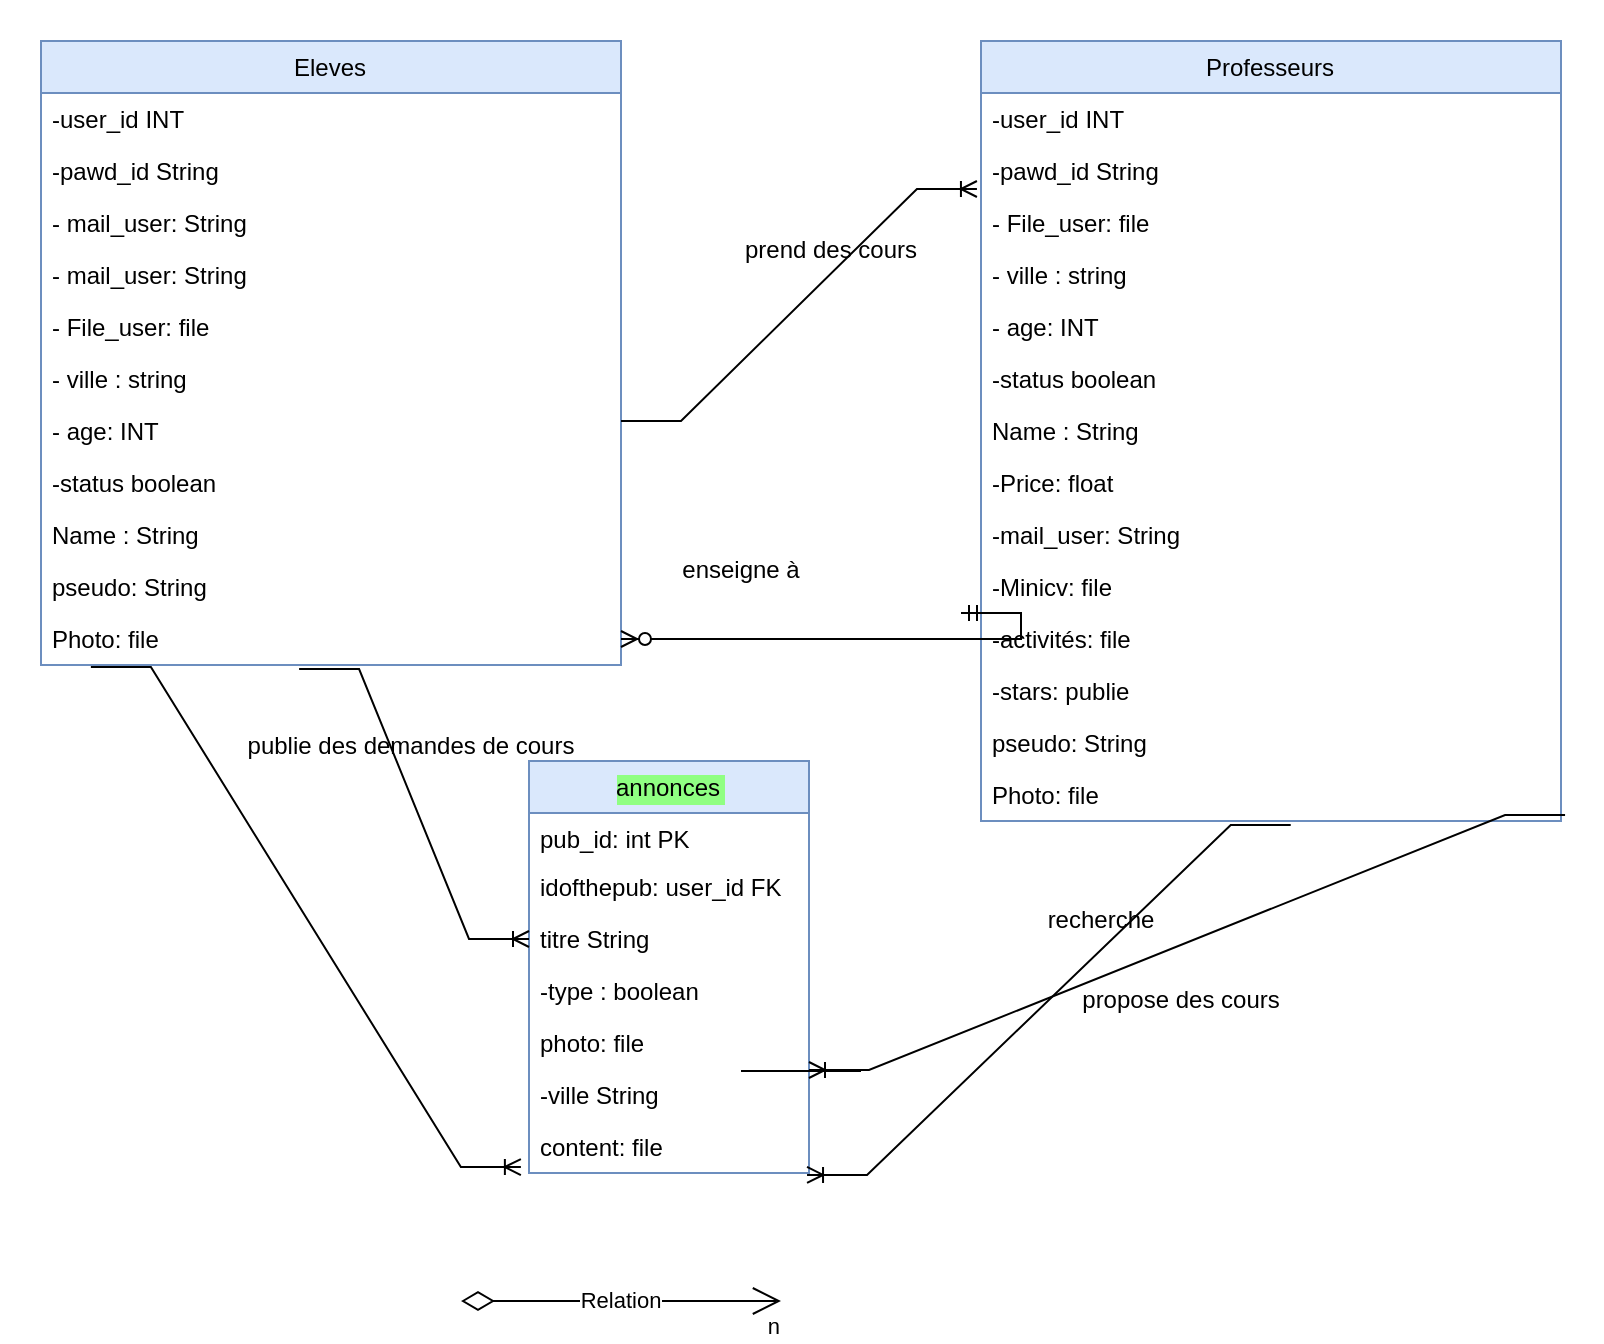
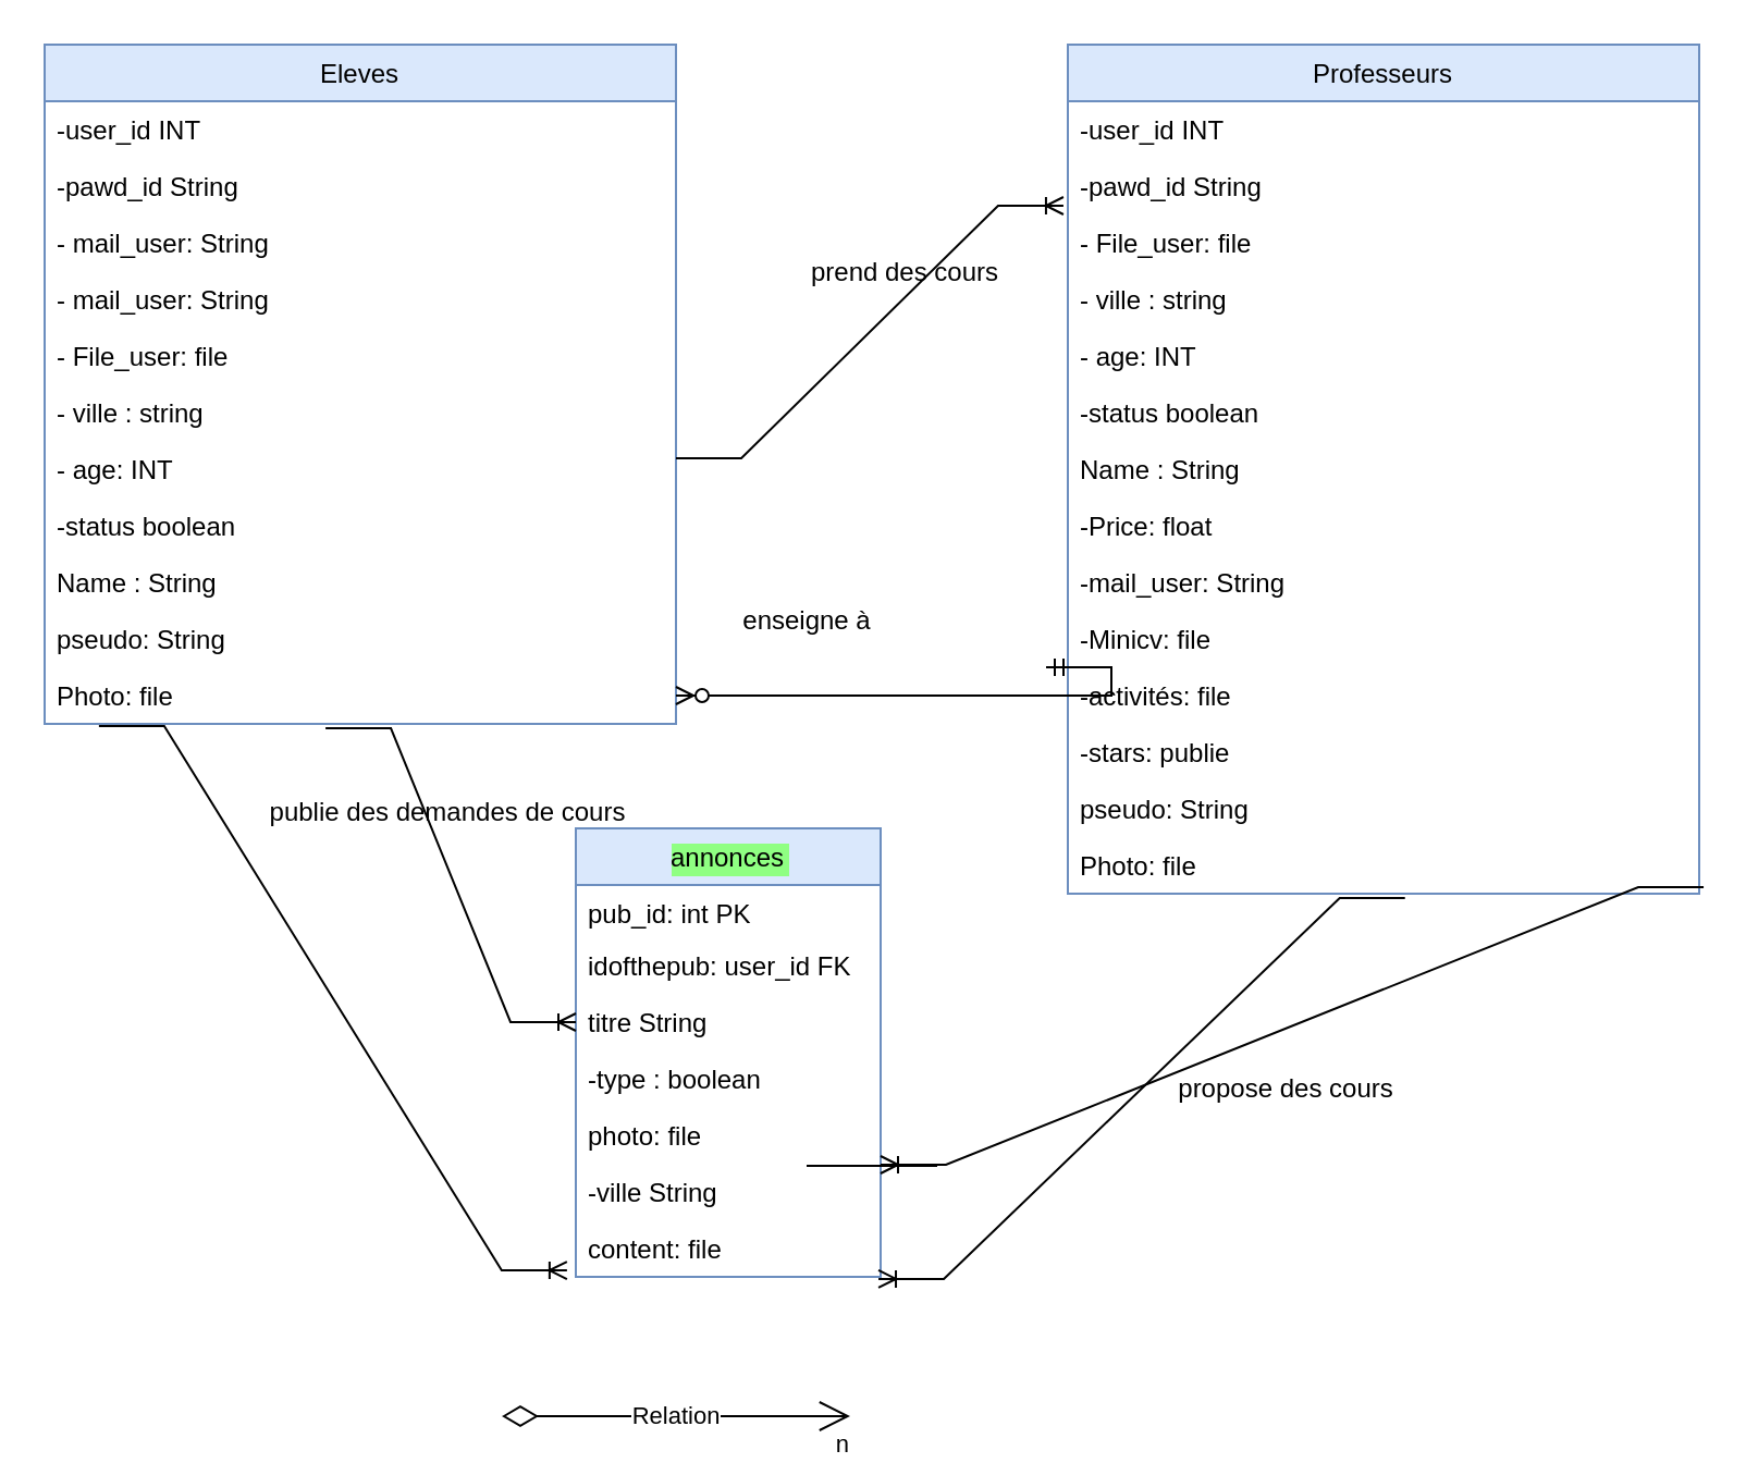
- <mxCell id="47" value="recherche" style="text;html=1;align=center;verticalAlign=middle;resizable=0;points=[];autosize=1;strokeColor=none;fillColor=none;" parent="1" vertex="1"><mxGeometry x="510" y="445" width="80" height="30" as="geometry" /></mxCell>
